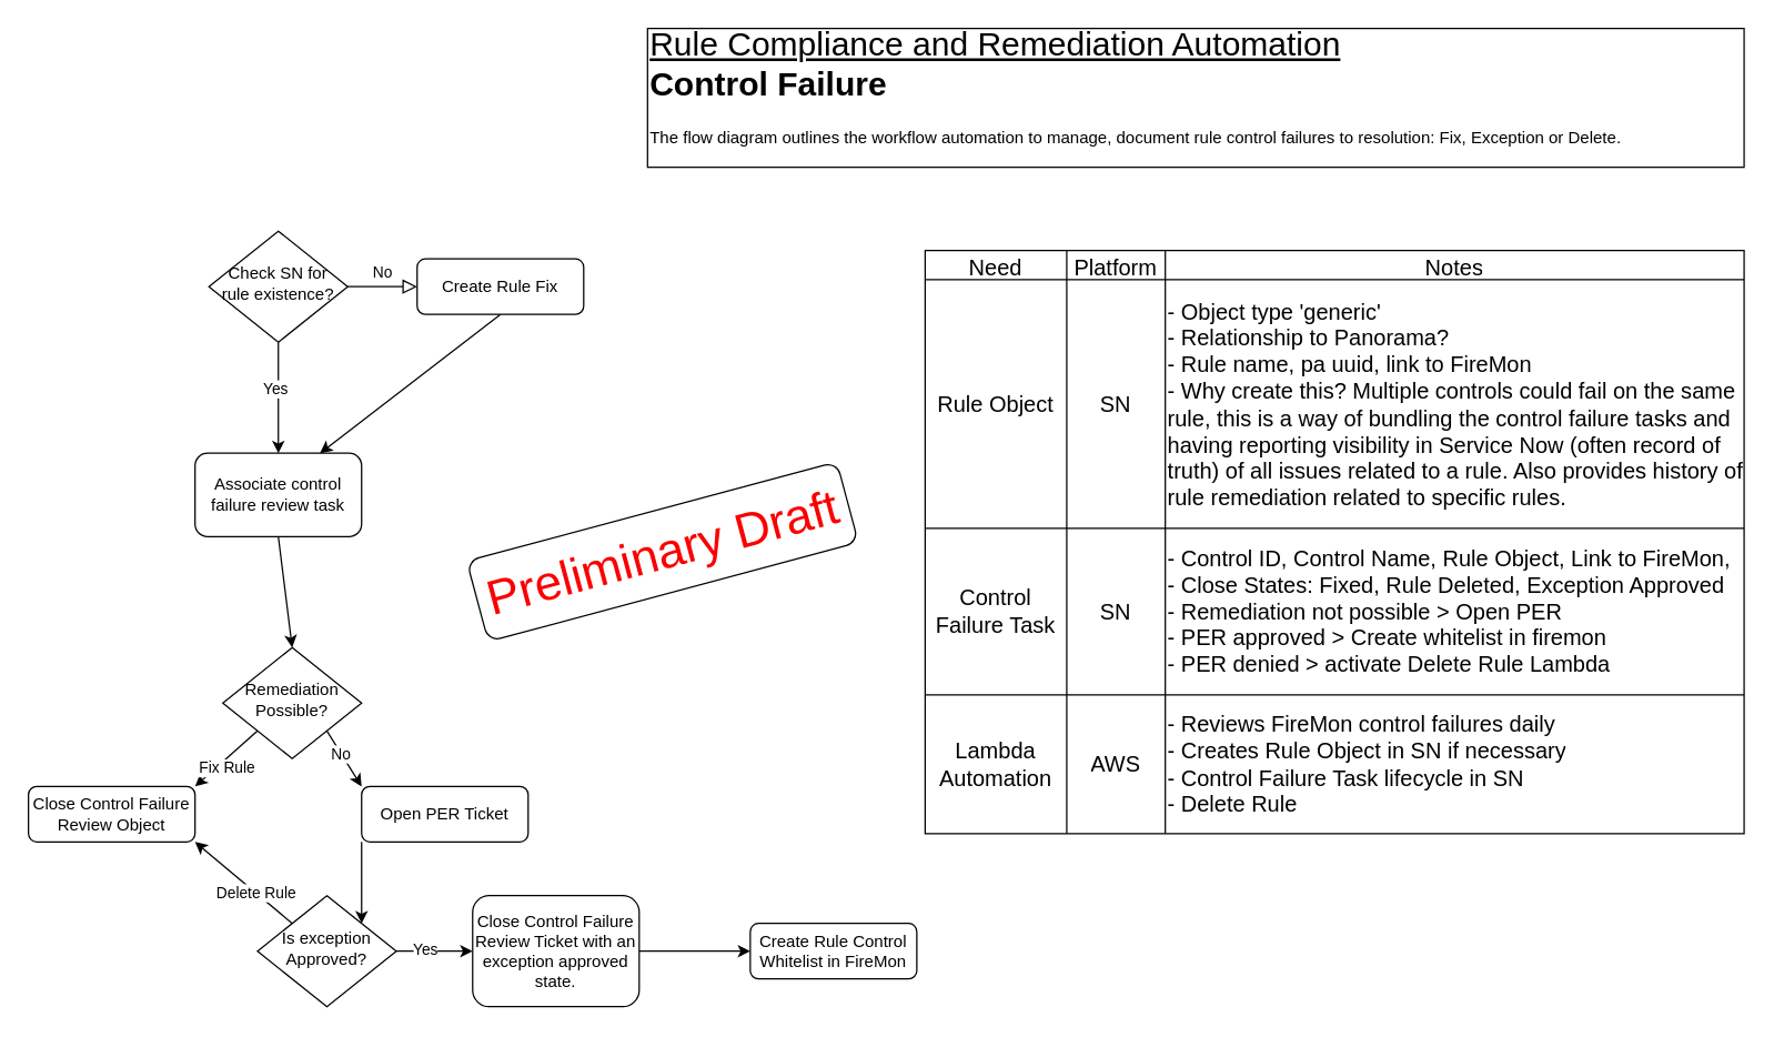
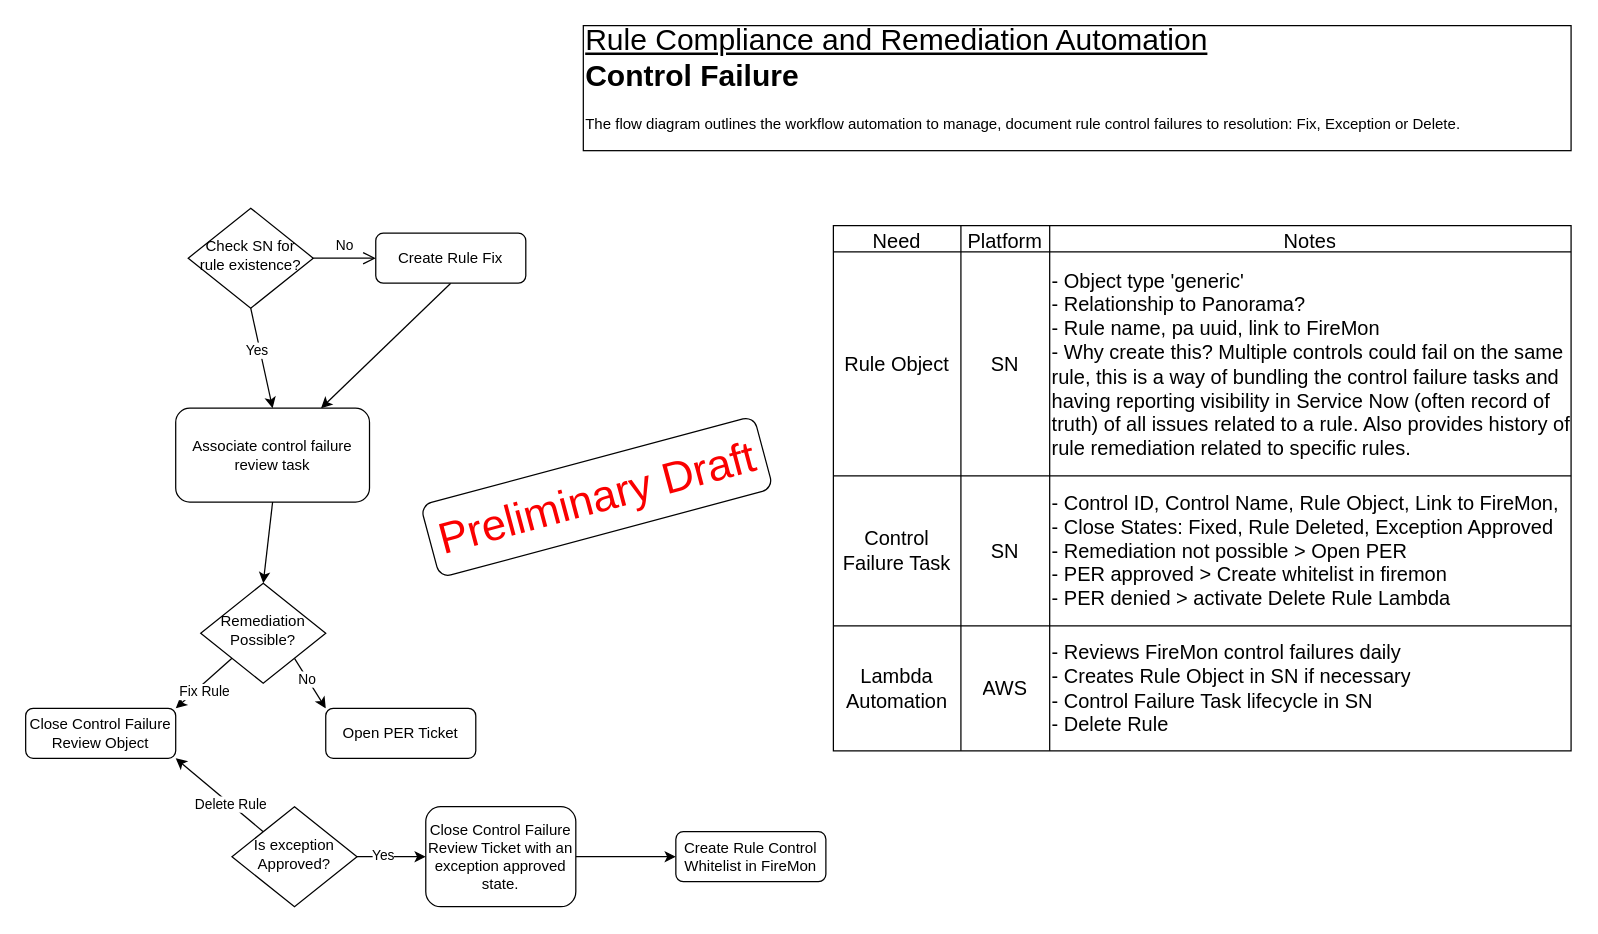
- <mxCell id="2" value="No" style="edgeStyle=orthogonalEdgeStyle;rounded=0;html=1;jettySize=auto;orthogonalLoop=1;fontSize=11;endArrow=block;endFill=0;endSize=8;strokeWidth=1;shadow=0;labelBackgroundColor=none;" parent="1" source="5" target="7" edge="1"><mxGeometry y="10" relative="1" as="geometry"><mxPoint as="offset" /></mxGeometry></mxCell>
+ <mxCell id="2" value="No" style="edgeStyle=orthogonalEdgeStyle;rounded=0;html=1;jettySize=auto;orthogonalLoop=1;fontSize=11;endArrow=open;endFill=0;endSize=8;strokeWidth=1;shadow=0;labelBackgroundColor=none;" parent="1" source="5" target="7" edge="1"><mxGeometry y="10" relative="1" as="geometry"><mxPoint as="offset" /></mxGeometry></mxCell>
- <mxCell id="9" value="Associate control failure review task" style="rounded=1;whiteSpace=wrap;html=1;fontSize=12;glass=0;strokeWidth=1;shadow=0;" parent="1" vertex="1"><mxGeometry x="140" y="326" width="120" height="60" as="geometry" /></mxCell>
+ <mxCell id="9" value="Associate control failure review task" style="rounded=1;whiteSpace=wrap;html=1;fontSize=12;glass=0;strokeWidth=1;shadow=0;" parent="1" vertex="1"><mxGeometry x="140" y="326" width="155" height="75" as="geometry" /></mxCell>
- <mxCell id="16" style="rounded=0;orthogonalLoop=1;jettySize=auto;html=1;exitX=0;exitY=1;exitDx=0;exitDy=0;entryX=1;entryY=0;entryDx=0;entryDy=0;" parent="1" source="17" target="22" edge="1"><mxGeometry relative="1" as="geometry" /></mxCell>
